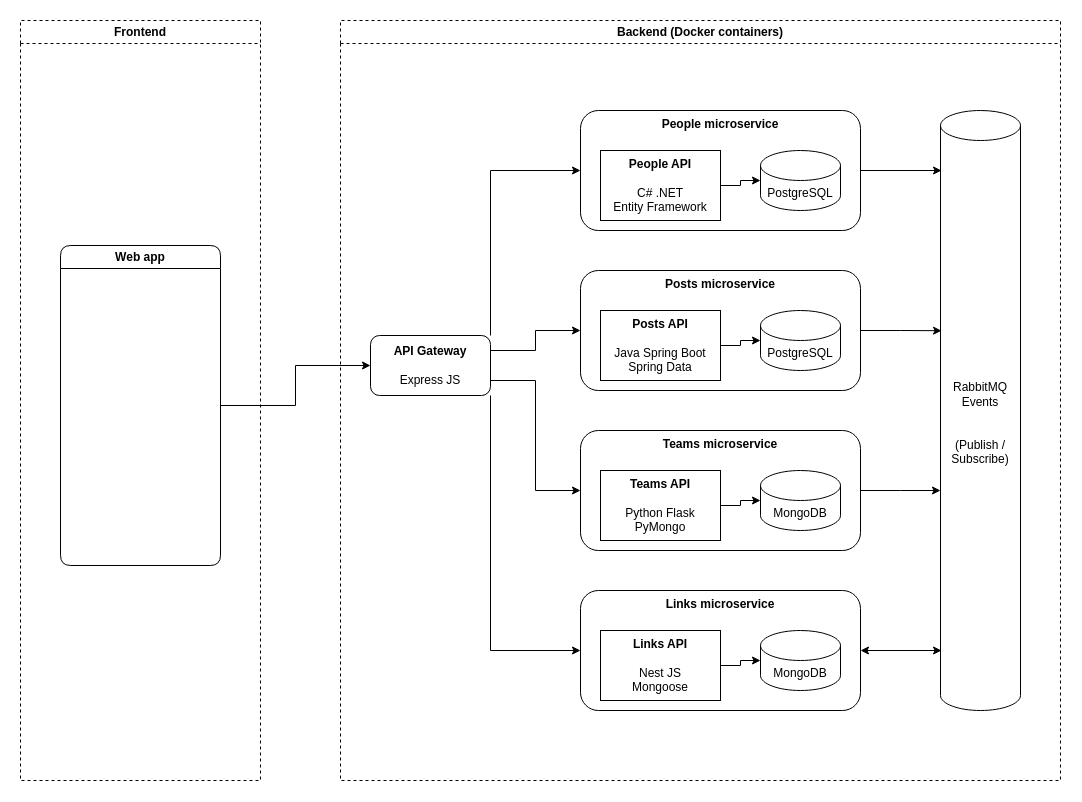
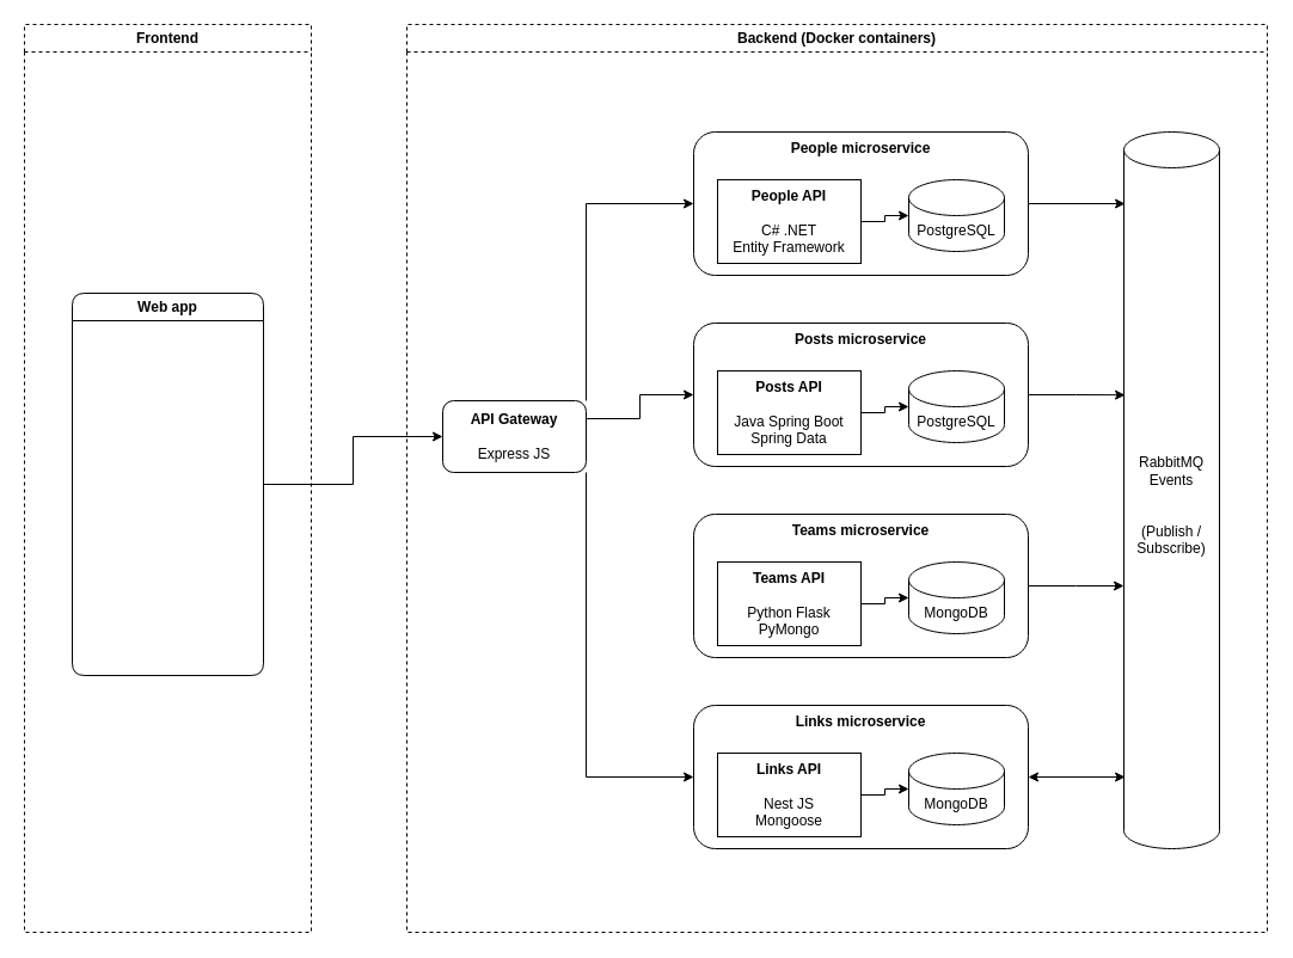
- <mxCell id="7" style="edgeStyle=orthogonalEdgeStyle;rounded=0;orthogonalLoop=1;jettySize=auto;html=1;exitX=1;exitY=0.75;exitDx=0;exitDy=0;entryX=0;entryY=0.5;entryDx=0;entryDy=0;" parent="4" source="9" target="15" edge="1"><mxGeometry relative="1" as="geometry" /></mxCell>
